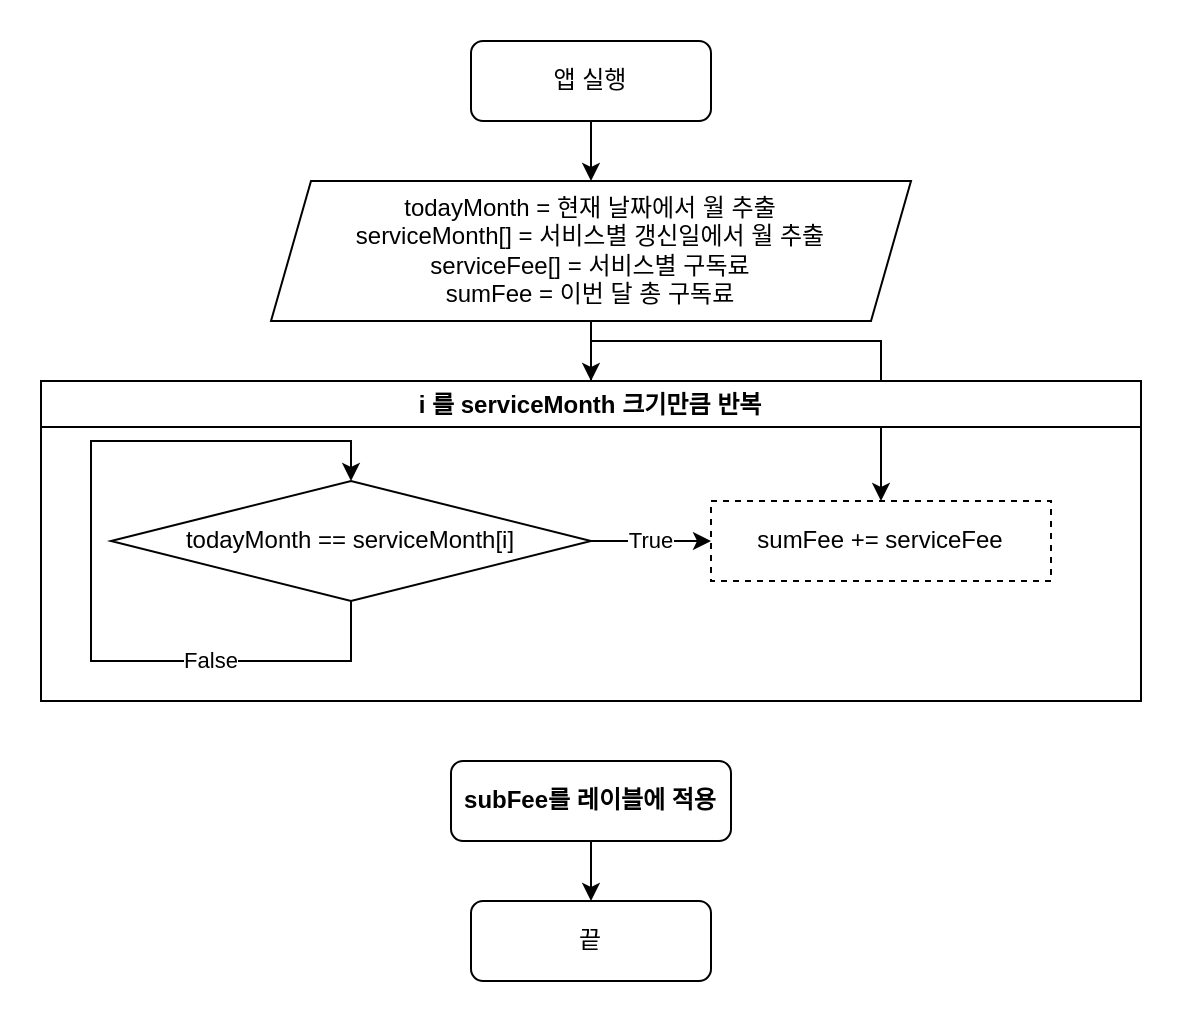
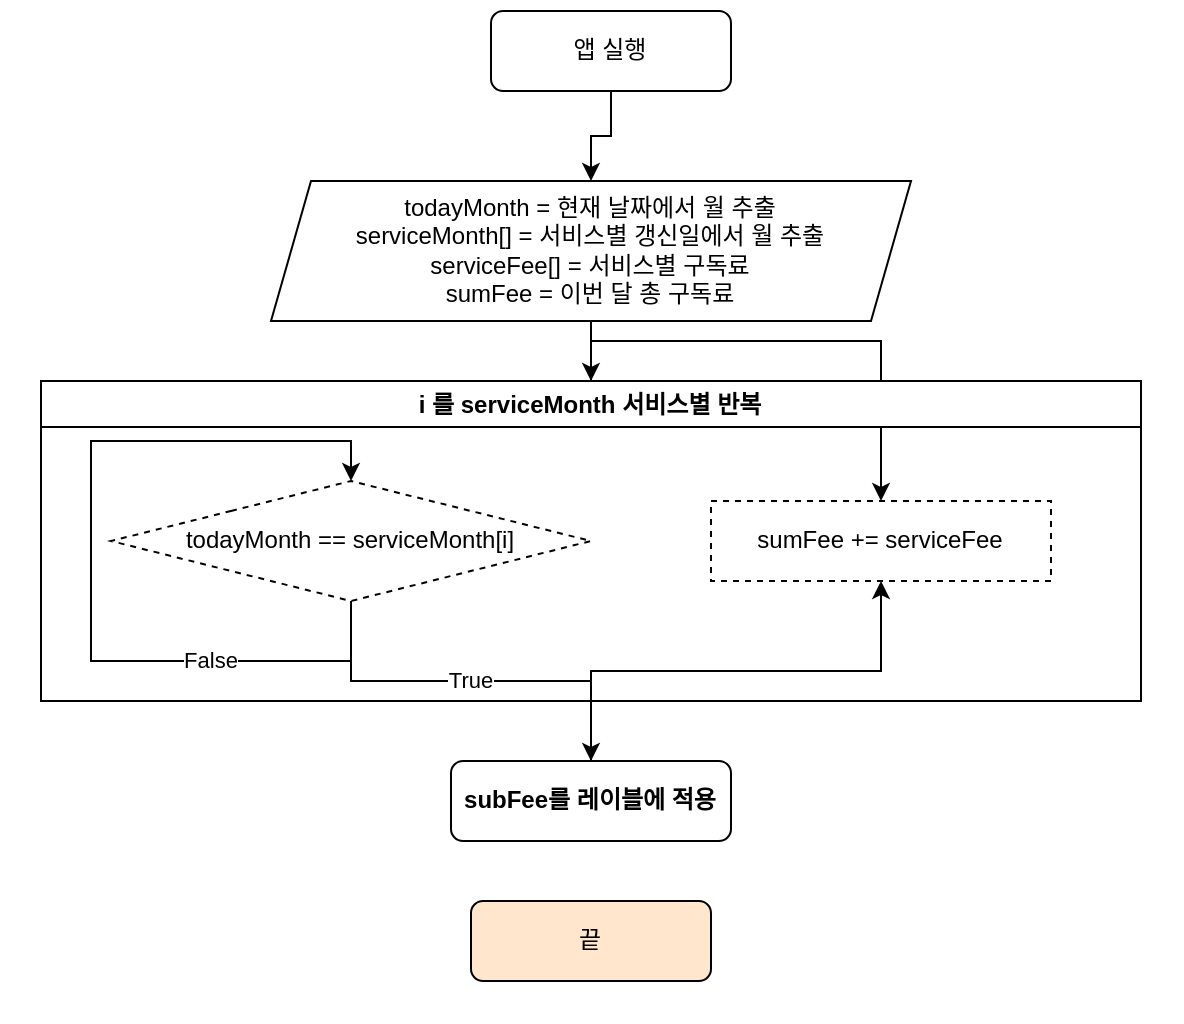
- <mxCell id="5" value="앱 실행" style="rounded=1;whiteSpace=wrap;html=1;fontSize=12;glass=0;strokeWidth=1;shadow=0;" parent="1" vertex="1"><mxGeometry x="235" y="20" width="120" height="40" as="geometry" /></mxCell>
+ <mxCell id="5" value="앱 실행" style="rounded=1;whiteSpace=wrap;html=1;fontSize=12;glass=0;strokeWidth=1;shadow=0;" parent="1" vertex="1"><mxGeometry x="245" y="5" width="120" height="40" as="geometry" /></mxCell>
- <mxCell id="7" value="i 를 serviceMonth 크기만큼 반복" style="swimlane;startSize=23;" vertex="1" parent="1"><mxGeometry x="20" y="190" width="550" height="160" as="geometry" /></mxCell>
+ <mxCell id="7" value="i 를 serviceMonth 서비스별 반복" style="swimlane;startSize=23;" vertex="1" parent="1"><mxGeometry x="20" y="190" width="550" height="160" as="geometry" /></mxCell>
- <mxCell id="8" value="todayMonth == serviceMonth[i]" style="rhombus;whiteSpace=wrap;html=1;rounded=1;shadow=0;strokeWidth=1;glass=0;arcSize=0;" vertex="1" parent="7"><mxGeometry x="35" y="50" width="240" height="60" as="geometry" /></mxCell>
+ <mxCell id="8" value="todayMonth == serviceMonth[i]" style="rhombus;whiteSpace=wrap;html=1;rounded=1;shadow=0;strokeWidth=1;glass=0;arcSize=0;dashed=1;" vertex="1" parent="7"><mxGeometry x="35" y="50" width="240" height="60" as="geometry" /></mxCell>
- <mxCell id="10" value="True" style="edgeStyle=orthogonalEdgeStyle;rounded=0;orthogonalLoop=1;jettySize=auto;html=1;" edge="1" parent="7" source="8" target="9"><mxGeometry relative="1" as="geometry"><mxPoint as="offset" /></mxGeometry></mxCell>
+ <mxCell id="10" value="True" style="edgeStyle=orthogonalEdgeStyle;rounded=0;orthogonalLoop=1;jettySize=auto;html=1;" edge="1" parent="7" source="8" target="13"><mxGeometry relative="1" as="geometry"><mxPoint as="offset" /></mxGeometry></mxCell>
- <mxCell id="12" style="edgeStyle=orthogonalEdgeStyle;rounded=0;orthogonalLoop=1;jettySize=auto;html=1;entryX=0.5;entryY=0;entryDx=0;entryDy=0;" edge="1" parent="1" source="13" target="14"><mxGeometry relative="1" as="geometry" /></mxCell>
+ <mxCell id="12" style="edgeStyle=orthogonalEdgeStyle;rounded=0;orthogonalLoop=1;jettySize=auto;html=1;" edge="1" parent="1" source="13" target="9"><mxGeometry relative="1" as="geometry" /></mxCell>
- <mxCell id="14" value="끝" style="rounded=1;whiteSpace=wrap;html=1;fontSize=12;glass=0;strokeWidth=1;shadow=0;" vertex="1" parent="1"><mxGeometry x="235" y="450" width="120" height="40" as="geometry" /></mxCell>
+ <mxCell id="14" value="끝" style="rounded=1;whiteSpace=wrap;html=1;fontSize=12;glass=0;strokeWidth=1;shadow=0;fillColor=#ffe6cc;" vertex="1" parent="1"><mxGeometry x="235" y="450" width="120" height="40" as="geometry" /></mxCell>
